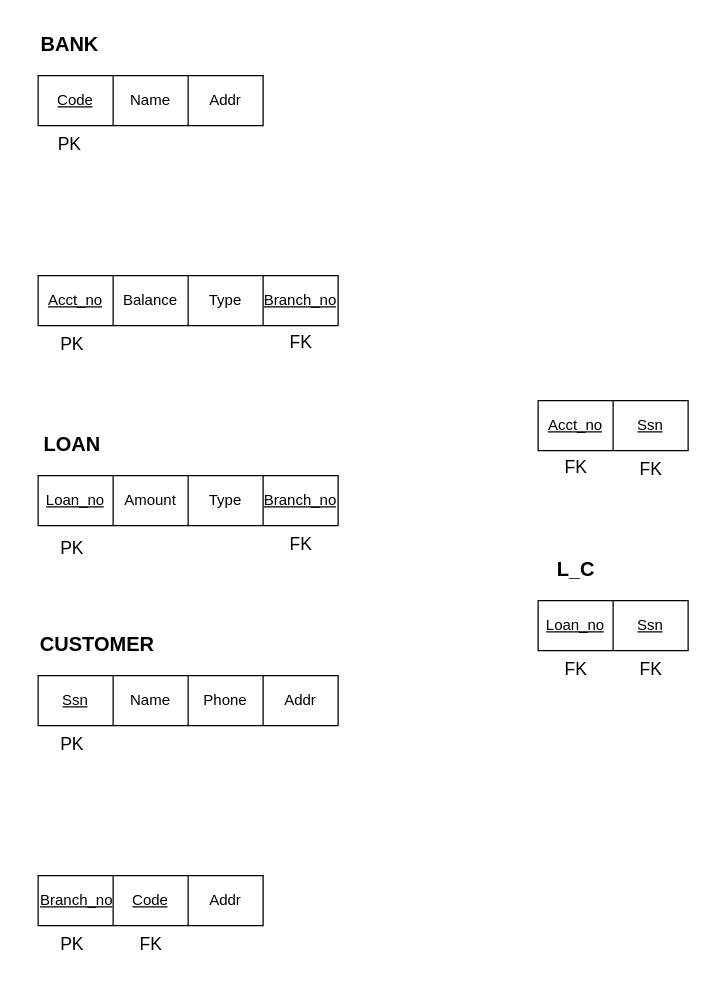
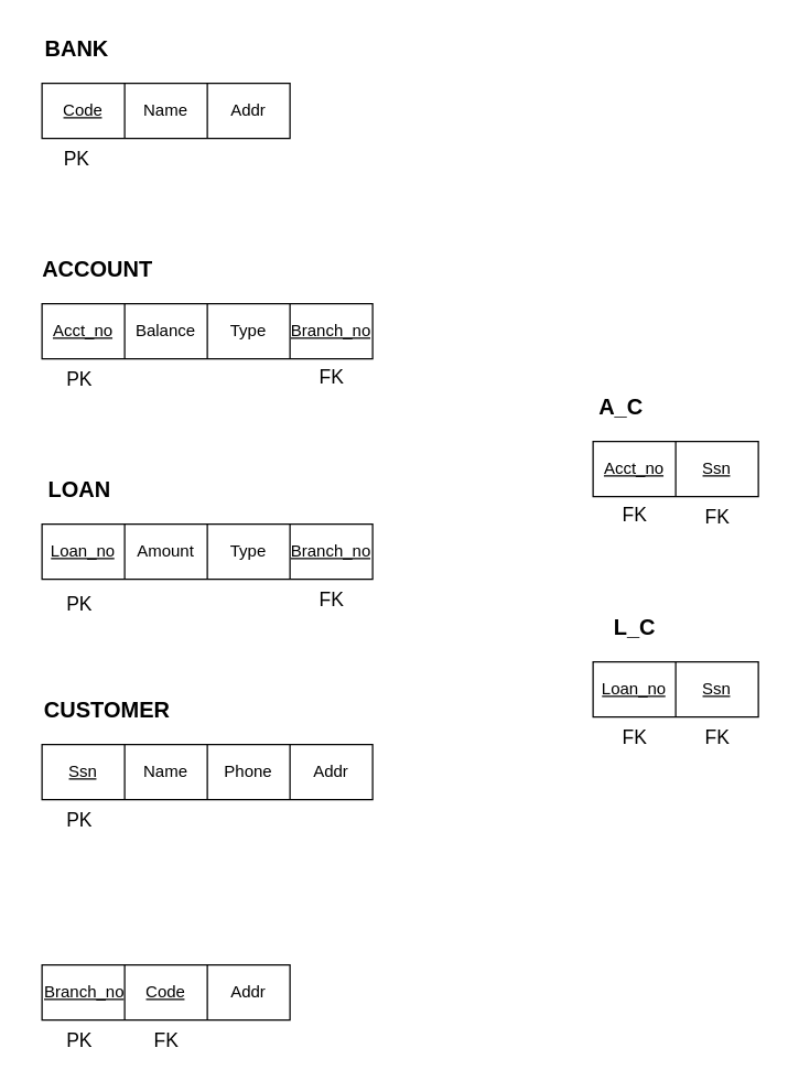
+ <mxCell id="13" value="&lt;font style=&quot;font-size: 16px;&quot;&gt;&lt;b&gt;ACCOUNT&lt;/b&gt;&lt;/font&gt;" style="text;html=1;align=center;verticalAlign=middle;resizable=0;points=[];autosize=1;strokeColor=none;fillColor=none;" parent="1" vertex="1"><mxGeometry x="20" y="180" width="100" height="30" as="geometry" /></mxCell>
+ <mxCell id="34" value="&lt;font style=&quot;font-size: 16px;&quot;&gt;&lt;b&gt;A_C&lt;/b&gt;&lt;/font&gt;" style="text;html=1;align=center;verticalAlign=middle;resizable=0;points=[];autosize=1;strokeColor=none;fillColor=none;" parent="1" vertex="1"><mxGeometry x="420" y="280" width="60" height="30" as="geometry" /></mxCell>
